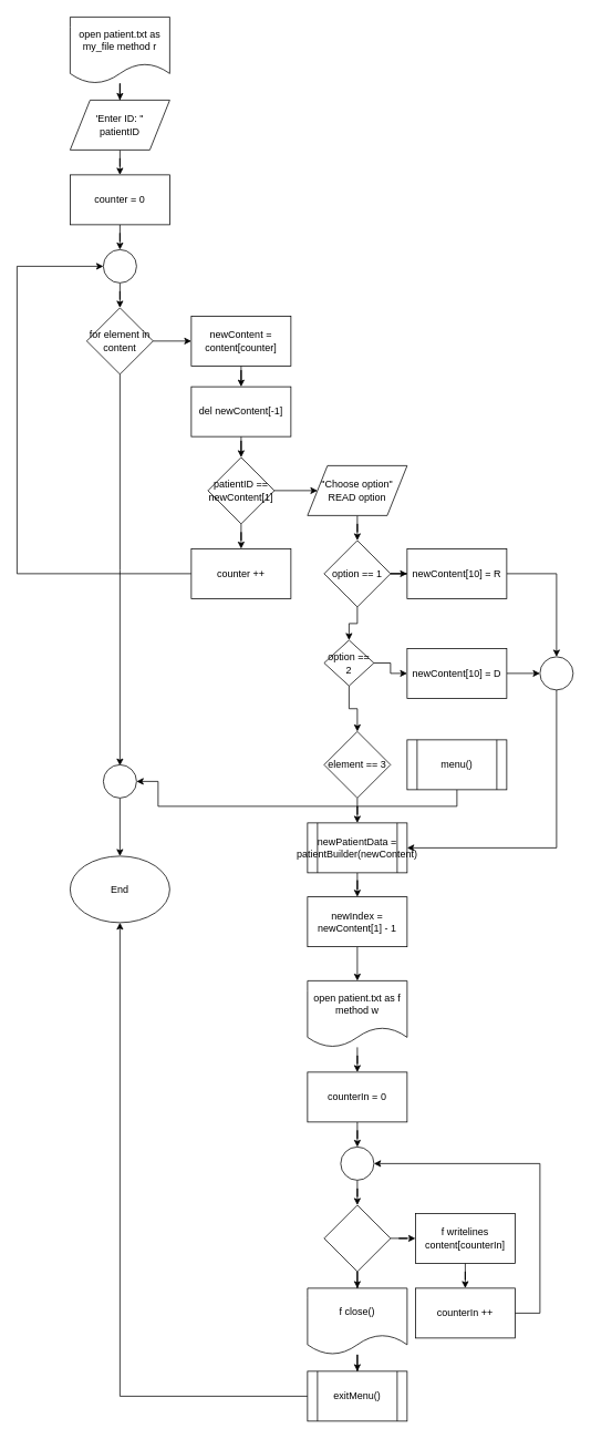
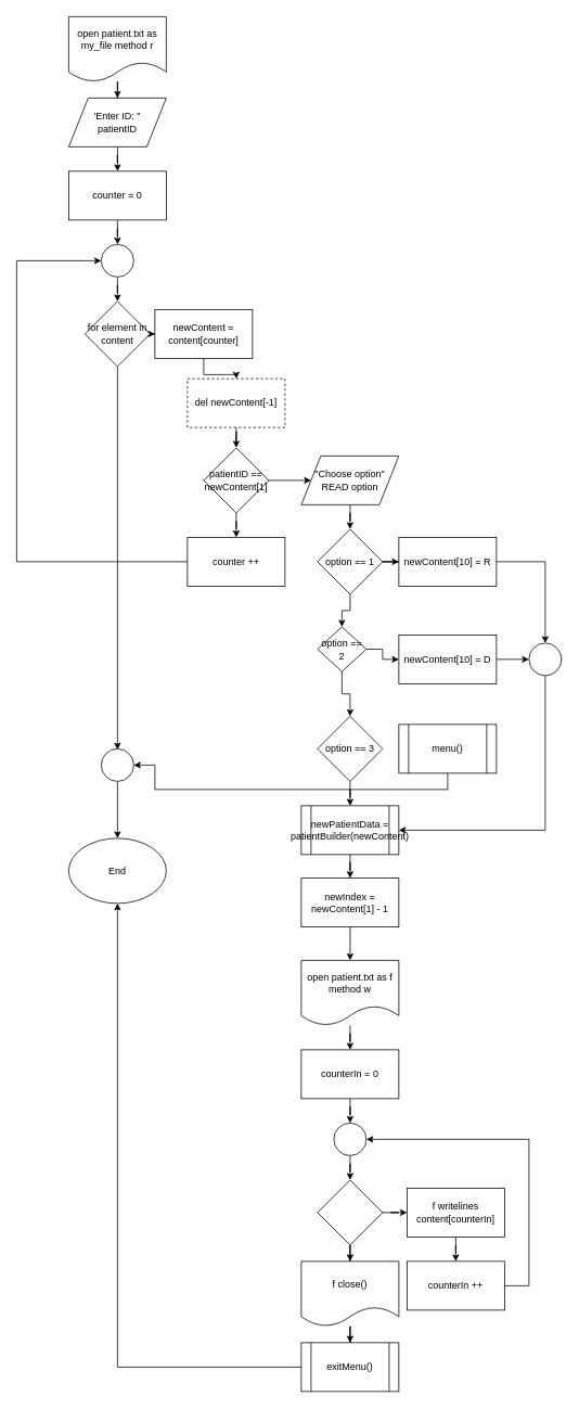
- <mxCell id="14" value="newContent = content[counter]" style="rounded=0;whiteSpace=wrap;html=1;" vertex="1" parent="1"><mxGeometry x="230" y="380" width="120" height="60" as="geometry" /></mxCell>
+ <mxCell id="14" value="newContent = content[counter]" style="rounded=0;whiteSpace=wrap;html=1;" vertex="1" parent="1"><mxGeometry x="190" y="380" width="120" height="60" as="geometry" /></mxCell>
- <mxCell id="16" value="del newContent[-1]" style="rounded=0;whiteSpace=wrap;html=1;" vertex="1" parent="1"><mxGeometry x="230" y="465" width="120" height="60" as="geometry" /></mxCell>
+ <mxCell id="16" value="del newContent[-1]" style="rounded=0;whiteSpace=wrap;html=1;dashed=1;" vertex="1" parent="1"><mxGeometry x="230" y="465" width="120" height="60" as="geometry" /></mxCell>
- <mxCell id="29" value="element == 3" style="rhombus;whiteSpace=wrap;html=1;" vertex="1" parent="1"><mxGeometry x="390" y="880" width="80" height="80" as="geometry" /></mxCell>
+ <mxCell id="29" value="option == 3" style="rhombus;whiteSpace=wrap;html=1;" vertex="1" parent="1"><mxGeometry x="390" y="880" width="80" height="80" as="geometry" /></mxCell>
